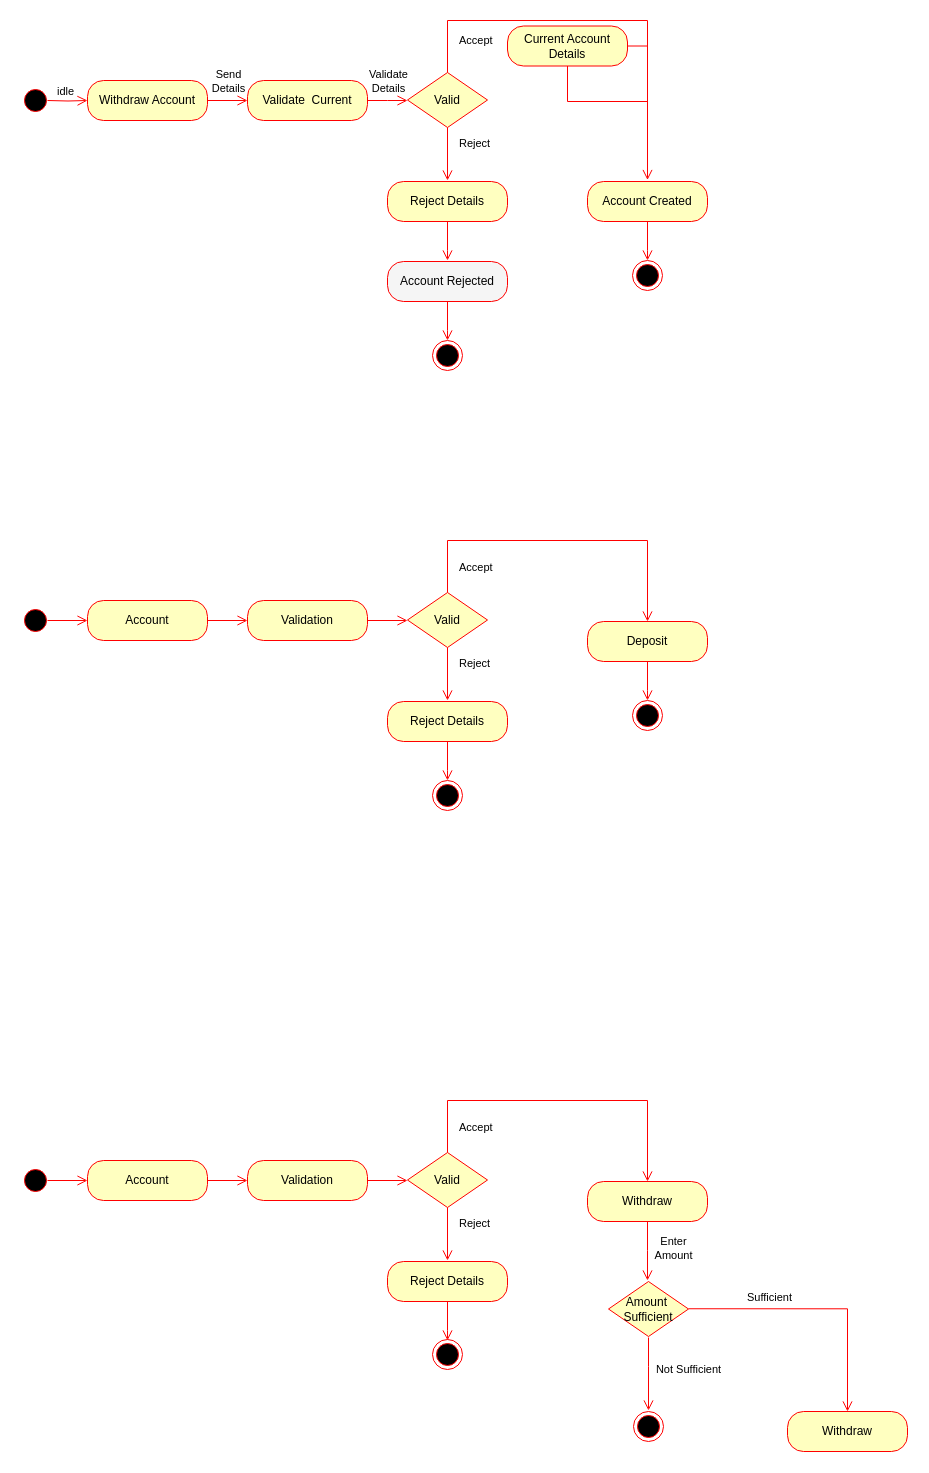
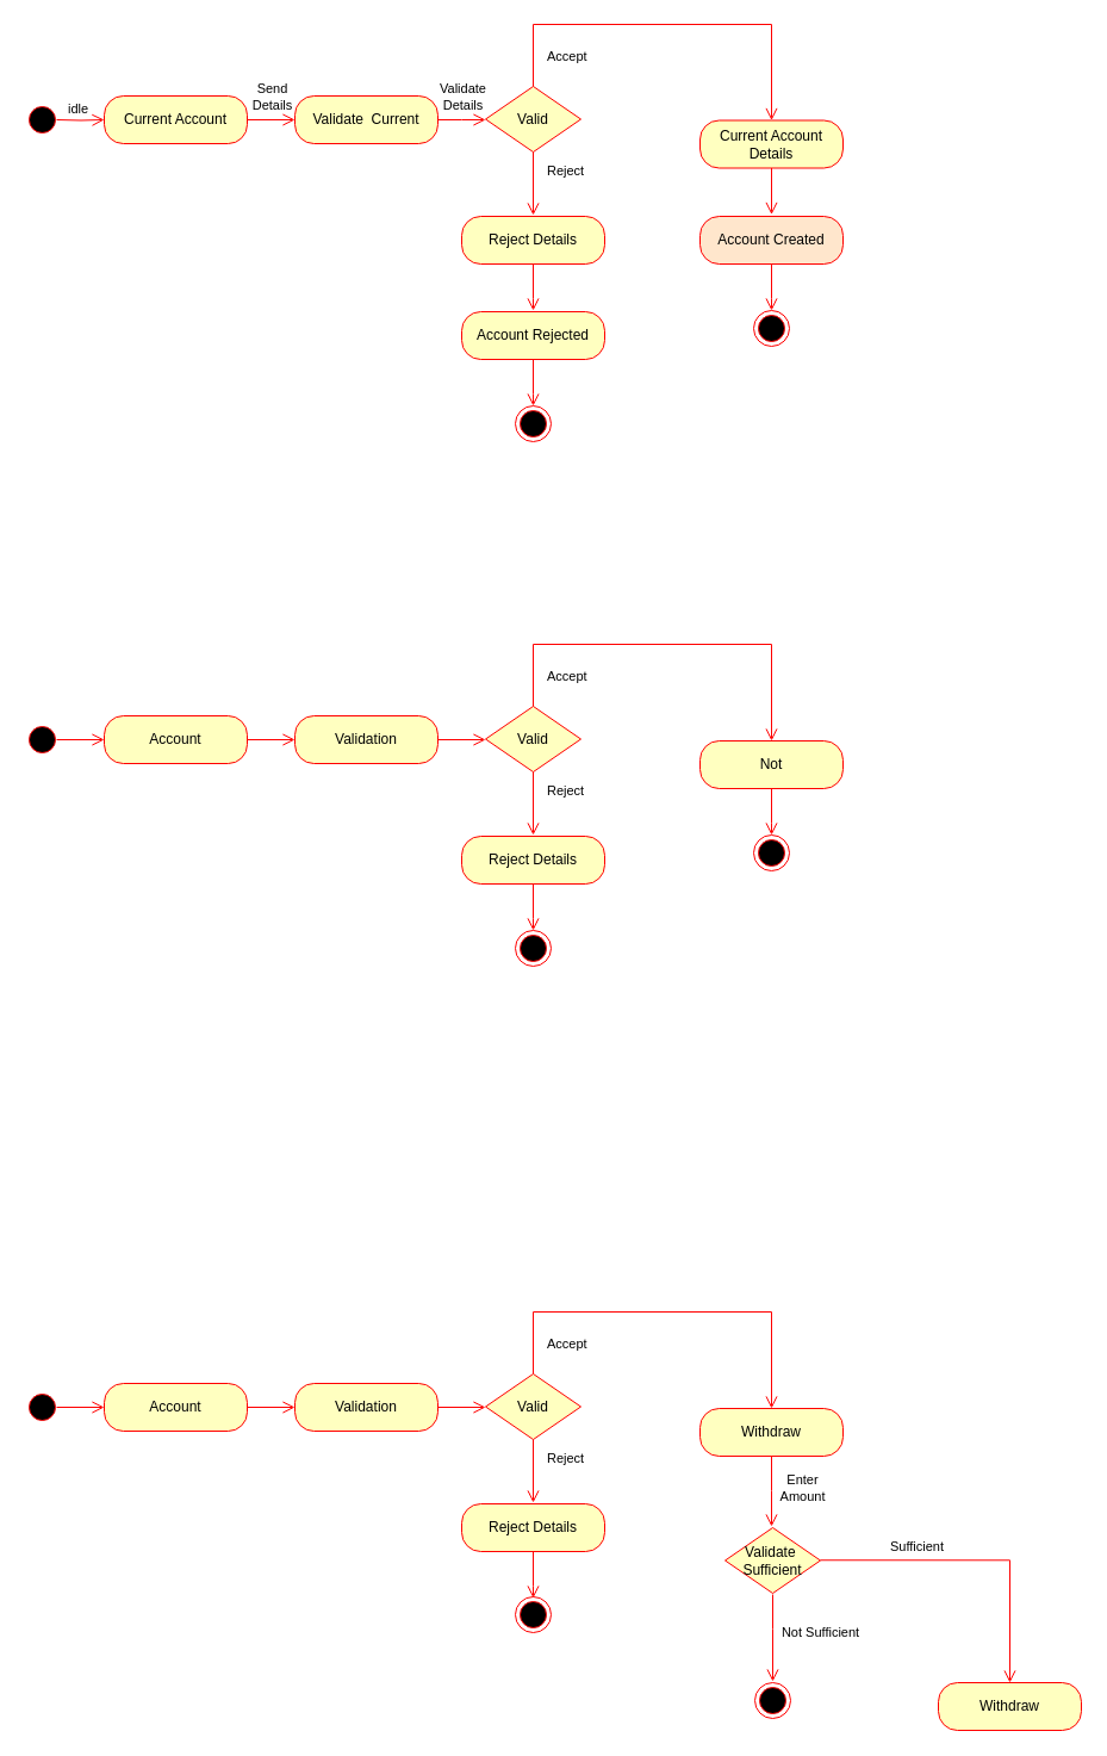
- <mxCell id="19" value="Current Account Details" style="rounded=1;whiteSpace=wrap;html=1;arcSize=40;fontColor=#000000;fillColor=#ffffc0;strokeColor=#ff0000;" vertex="1" parent="1"><mxGeometry x="507" y="25.5" width="120" height="40" as="geometry" /></mxCell>
+ <mxCell id="19" value="Current Account Details" style="rounded=1;whiteSpace=wrap;html=1;arcSize=40;fontColor=#000000;fillColor=#ffffc0;strokeColor=#ff0000;" vertex="1" parent="1"><mxGeometry x="587" y="100.5" width="120" height="40" as="geometry" /></mxCell>
- <mxCell id="5" value="Withdraw Account" style="rounded=1;whiteSpace=wrap;html=1;arcSize=40;fontColor=#000000;fillColor=#ffffc0;strokeColor=#ff0000;" vertex="1" parent="1"><mxGeometry x="87" y="80" width="120" height="40" as="geometry" /></mxCell>
+ <mxCell id="5" value="Current Account" style="rounded=1;whiteSpace=wrap;html=1;arcSize=40;fontColor=#000000;fillColor=#ffffc0;strokeColor=#ff0000;" vertex="1" parent="1"><mxGeometry x="87" y="80" width="120" height="40" as="geometry" /></mxCell>
- <mxCell id="21" value="Account Created" style="rounded=1;whiteSpace=wrap;html=1;arcSize=40;fontColor=#000000;fillColor=#ffffc0;strokeColor=#ff0000;" vertex="1" parent="1"><mxGeometry x="587" y="181" width="120" height="40" as="geometry" /></mxCell>
+ <mxCell id="21" value="Account Created" style="rounded=1;whiteSpace=wrap;html=1;arcSize=40;fontColor=#000000;fillColor=#ffe6cc;strokeColor=#ff0000;" vertex="1" parent="1"><mxGeometry x="587" y="181" width="120" height="40" as="geometry" /></mxCell>
- <mxCell id="16" value="Account Rejected" style="rounded=1;whiteSpace=wrap;html=1;arcSize=40;fontColor=#000000;fillColor=#f5f5f5;strokeColor=#ff0000;" vertex="1" parent="1"><mxGeometry x="387" y="261" width="120" height="40" as="geometry" /></mxCell>
+ <mxCell id="16" value="Account Rejected" style="rounded=1;whiteSpace=wrap;html=1;arcSize=40;fontColor=#000000;fillColor=#ffffc0;strokeColor=#ff0000;" vertex="1" parent="1"><mxGeometry x="387" y="261" width="120" height="40" as="geometry" /></mxCell>
- <mxCell id="35" value="Deposit" style="rounded=1;whiteSpace=wrap;html=1;arcSize=40;fontColor=#000000;fillColor=#ffffc0;strokeColor=#ff0000;" vertex="1" parent="1"><mxGeometry x="587" y="621" width="120" height="40" as="geometry" /></mxCell>
+ <mxCell id="35" value="Not" style="rounded=1;whiteSpace=wrap;html=1;arcSize=40;fontColor=#000000;fillColor=#ffffc0;strokeColor=#ff0000;" vertex="1" parent="1"><mxGeometry x="587" y="621" width="120" height="40" as="geometry" /></mxCell>
- <mxCell id="54" value="Amount&amp;nbsp;&lt;br&gt;Sufficient" style="rhombus;whiteSpace=wrap;html=1;fontColor=#000000;fillColor=#ffffc0;strokeColor=#ff0000;" vertex="1" parent="1"><mxGeometry x="608" y="1281" width="80" height="55" as="geometry" /></mxCell>
+ <mxCell id="54" value="Validate&amp;nbsp;&lt;br&gt;Sufficient" style="rhombus;whiteSpace=wrap;html=1;fontColor=#000000;fillColor=#ffffc0;strokeColor=#ff0000;" vertex="1" parent="1"><mxGeometry x="608" y="1281" width="80" height="55" as="geometry" /></mxCell>
